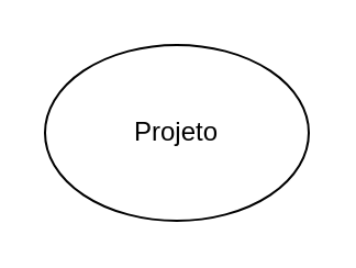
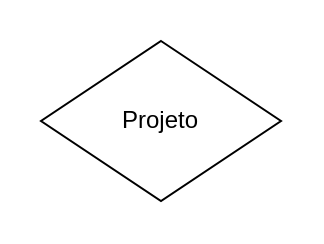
- <mxCell id="2" value="Projeto" style="ellipse;whiteSpace=wrap;html=1;" vertex="1" parent="1"><mxGeometry x="20" y="20" width="120" height="80" as="geometry" /></mxCell>
+ <mxCell id="2" value="Projeto" style="rhombus;whiteSpace=wrap;html=1;" vertex="1" parent="1"><mxGeometry x="20" y="20" width="120" height="80" as="geometry" /></mxCell>
